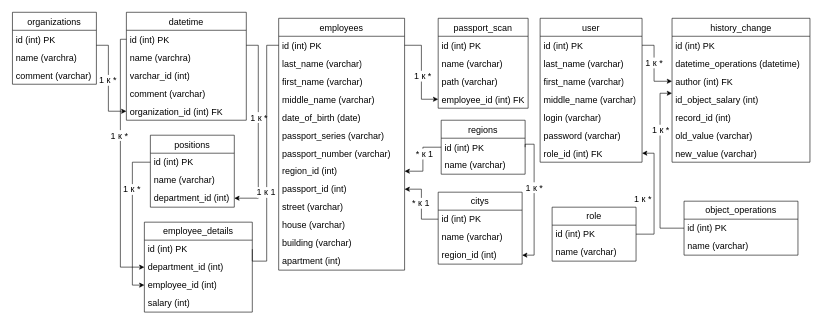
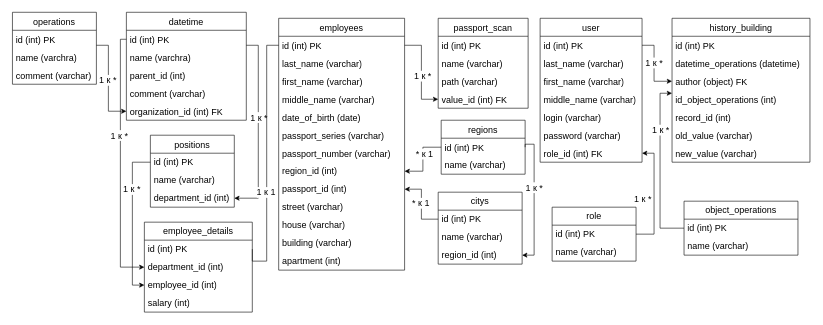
- <mxCell id="8" value="organizations" style="swimlane;fontStyle=0;childLayout=stackLayout;horizontal=1;startSize=30;horizontalStack=0;resizeParent=1;resizeParentMax=0;resizeLast=0;collapsible=1;marginBottom=0;whiteSpace=wrap;html=1;arcSize=16;fontSize=15;" vertex="1" parent="1"><mxGeometry x="20" y="20" width="140" height="120" as="geometry" /></mxCell>
+ <mxCell id="8" value="operations" style="swimlane;fontStyle=0;childLayout=stackLayout;horizontal=1;startSize=30;horizontalStack=0;resizeParent=1;resizeParentMax=0;resizeLast=0;collapsible=1;marginBottom=0;whiteSpace=wrap;html=1;arcSize=16;fontSize=15;" vertex="1" parent="1"><mxGeometry x="20" y="20" width="140" height="120" as="geometry" /></mxCell>
- <mxCell id="47" value="history_change" style="swimlane;fontStyle=0;childLayout=stackLayout;horizontal=1;startSize=30;horizontalStack=0;resizeParent=1;resizeParentMax=0;resizeLast=0;collapsible=1;marginBottom=0;whiteSpace=wrap;html=1;arcSize=16;fontSize=15;" vertex="1" parent="1"><mxGeometry x="1120" y="30" width="230" height="240" as="geometry" /></mxCell>
+ <mxCell id="47" value="history_building" style="swimlane;fontStyle=0;childLayout=stackLayout;horizontal=1;startSize=30;horizontalStack=0;resizeParent=1;resizeParentMax=0;resizeLast=0;collapsible=1;marginBottom=0;whiteSpace=wrap;html=1;arcSize=16;fontSize=15;" vertex="1" parent="1"><mxGeometry x="1120" y="30" width="230" height="240" as="geometry" /></mxCell>
- <mxCell id="5" value="varchar_id (int)" style="text;strokeColor=none;fillColor=none;align=left;verticalAlign=middle;spacingLeft=4;spacingRight=4;overflow=hidden;points=[[0,0.5],[1,0.5]];portConstraint=eastwest;rotatable=0;whiteSpace=wrap;html=1;arcSize=16;fontSize=15;" vertex="1" parent="2"><mxGeometry y="90" width="200" height="30" as="geometry" /></mxCell>
+ <mxCell id="5" value="parent_id (int)" style="text;strokeColor=none;fillColor=none;align=left;verticalAlign=middle;spacingLeft=4;spacingRight=4;overflow=hidden;points=[[0,0.5],[1,0.5]];portConstraint=eastwest;rotatable=0;whiteSpace=wrap;html=1;arcSize=16;fontSize=15;" vertex="1" parent="2"><mxGeometry y="90" width="200" height="30" as="geometry" /></mxCell>
- <mxCell id="50" value="author (int) FK" style="text;strokeColor=none;fillColor=none;align=left;verticalAlign=middle;spacingLeft=4;spacingRight=4;overflow=hidden;points=[[0,0.5],[1,0.5]];portConstraint=eastwest;rotatable=0;whiteSpace=wrap;html=1;arcSize=16;fontSize=15;" vertex="1" parent="47"><mxGeometry y="90" width="230" height="30" as="geometry" /></mxCell>
+ <mxCell id="50" value="author (object) FK" style="text;strokeColor=none;fillColor=none;align=left;verticalAlign=middle;spacingLeft=4;spacingRight=4;overflow=hidden;points=[[0,0.5],[1,0.5]];portConstraint=eastwest;rotatable=0;whiteSpace=wrap;html=1;arcSize=16;fontSize=15;" vertex="1" parent="47"><mxGeometry y="90" width="230" height="30" as="geometry" /></mxCell>
- <mxCell id="41" value="employee_id (int) FK" style="text;strokeColor=none;fillColor=none;align=left;verticalAlign=middle;spacingLeft=4;spacingRight=4;overflow=hidden;points=[[0,0.5],[1,0.5]];portConstraint=eastwest;rotatable=0;whiteSpace=wrap;html=1;arcSize=16;fontSize=15;" vertex="1" parent="37"><mxGeometry y="120" width="150" height="30" as="geometry" /></mxCell>
+ <mxCell id="41" value="value_id (int) FK" style="text;strokeColor=none;fillColor=none;align=left;verticalAlign=middle;spacingLeft=4;spacingRight=4;overflow=hidden;points=[[0,0.5],[1,0.5]];portConstraint=eastwest;rotatable=0;whiteSpace=wrap;html=1;arcSize=16;fontSize=15;" vertex="1" parent="37"><mxGeometry y="120" width="150" height="30" as="geometry" /></mxCell>
- <mxCell id="51" value="id_object_salary (int)" style="text;strokeColor=none;fillColor=none;align=left;verticalAlign=middle;spacingLeft=4;spacingRight=4;overflow=hidden;points=[[0,0.5],[1,0.5]];portConstraint=eastwest;rotatable=0;whiteSpace=wrap;html=1;arcSize=16;fontSize=15;" vertex="1" parent="47"><mxGeometry y="120" width="230" height="30" as="geometry" /></mxCell>
+ <mxCell id="51" value="id_object_operations (int)" style="text;strokeColor=none;fillColor=none;align=left;verticalAlign=middle;spacingLeft=4;spacingRight=4;overflow=hidden;points=[[0,0.5],[1,0.5]];portConstraint=eastwest;rotatable=0;whiteSpace=wrap;html=1;arcSize=16;fontSize=15;" vertex="1" parent="47"><mxGeometry y="120" width="230" height="30" as="geometry" /></mxCell>
